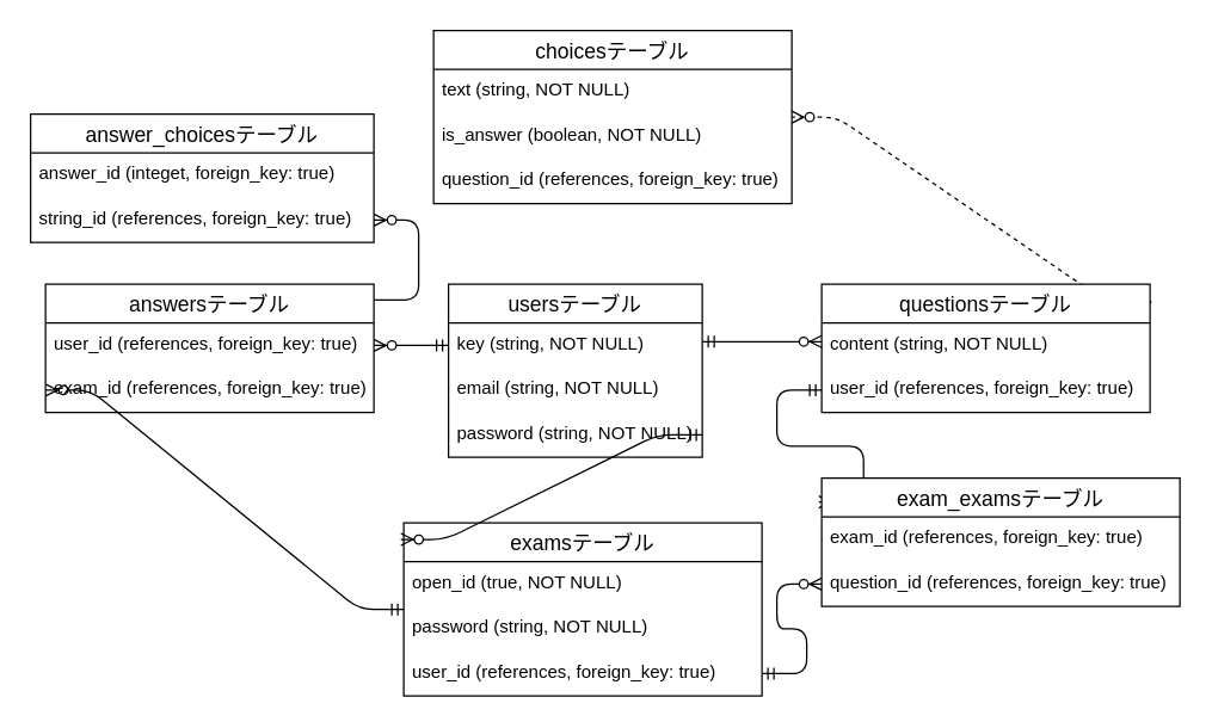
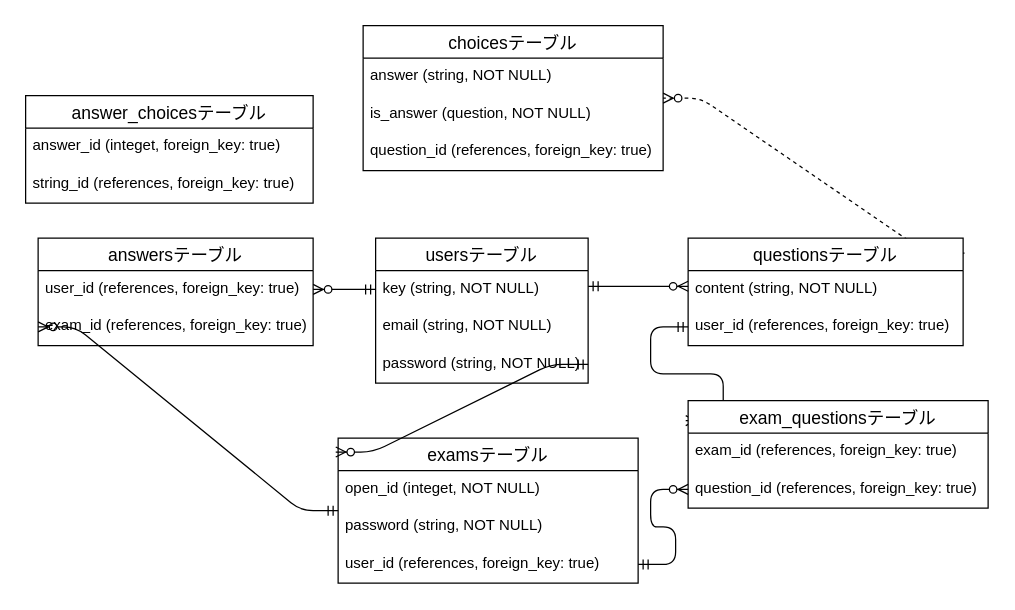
- <mxCell id="5" value="text (string, NOT NULL)" style="text;strokeColor=none;fillColor=none;spacingLeft=4;spacingRight=4;overflow=hidden;rotatable=0;points=[[0,0.5],[1,0.5]];portConstraint=eastwest;fontSize=12;" vertex="1" parent="4"><mxGeometry y="26" width="240" height="30" as="geometry" /></mxCell>
+ <mxCell id="5" value="answer (string, NOT NULL)" style="text;strokeColor=none;fillColor=none;spacingLeft=4;spacingRight=4;overflow=hidden;rotatable=0;points=[[0,0.5],[1,0.5]];portConstraint=eastwest;fontSize=12;" vertex="1" parent="4"><mxGeometry y="26" width="240" height="30" as="geometry" /></mxCell>
- <mxCell id="6" value="is_answer (boolean, NOT NULL)" style="text;strokeColor=none;fillColor=none;spacingLeft=4;spacingRight=4;overflow=hidden;rotatable=0;points=[[0,0.5],[1,0.5]];portConstraint=eastwest;fontSize=12;" vertex="1" parent="4"><mxGeometry y="56" width="240" height="30" as="geometry" /></mxCell>
+ <mxCell id="6" value="is_answer (question, NOT NULL)" style="text;strokeColor=none;fillColor=none;spacingLeft=4;spacingRight=4;overflow=hidden;rotatable=0;points=[[0,0.5],[1,0.5]];portConstraint=eastwest;fontSize=12;" vertex="1" parent="4"><mxGeometry y="56" width="240" height="30" as="geometry" /></mxCell>
- <mxCell id="19" value="" style="edgeStyle=entityRelationEdgeStyle;fontSize=12;html=1;endArrow=ERzeroToMany;startArrow=ERmandOne;exitX=0.002;exitY=0.123;exitDx=0;exitDy=0;exitPerimeter=0;" edge="1" parent="1" source="21" target="26"><mxGeometry width="100" height="100" relative="1" as="geometry"><mxPoint x="230" y="199" as="sourcePoint" /><mxPoint x="130" y="136" as="targetPoint" /></mxGeometry></mxCell>
- <mxCell id="31" value="exam_examsテーブル" style="swimlane;fontStyle=0;childLayout=stackLayout;horizontal=1;startSize=26;horizontalStack=0;resizeParent=1;resizeParentMax=0;resizeLast=0;collapsible=1;marginBottom=0;align=center;fontSize=14;" vertex="1" parent="1"><mxGeometry x="550" y="320" width="240" height="86" as="geometry" /></mxCell>
+ <mxCell id="31" value="exam_questionsテーブル" style="swimlane;fontStyle=0;childLayout=stackLayout;horizontal=1;startSize=26;horizontalStack=0;resizeParent=1;resizeParentMax=0;resizeLast=0;collapsible=1;marginBottom=0;align=center;fontSize=14;" vertex="1" parent="1"><mxGeometry x="550" y="320" width="240" height="86" as="geometry" /></mxCell>
- <mxCell id="14" value="open_id (true, NOT NULL)" style="text;strokeColor=none;fillColor=none;spacingLeft=4;spacingRight=4;overflow=hidden;rotatable=0;points=[[0,0.5],[1,0.5]];portConstraint=eastwest;fontSize=12;" vertex="1" parent="13"><mxGeometry y="26" width="240" height="30" as="geometry" /></mxCell>
+ <mxCell id="14" value="open_id (integet, NOT NULL)" style="text;strokeColor=none;fillColor=none;spacingLeft=4;spacingRight=4;overflow=hidden;rotatable=0;points=[[0,0.5],[1,0.5]];portConstraint=eastwest;fontSize=12;" vertex="1" parent="13"><mxGeometry y="26" width="240" height="30" as="geometry" /></mxCell>
